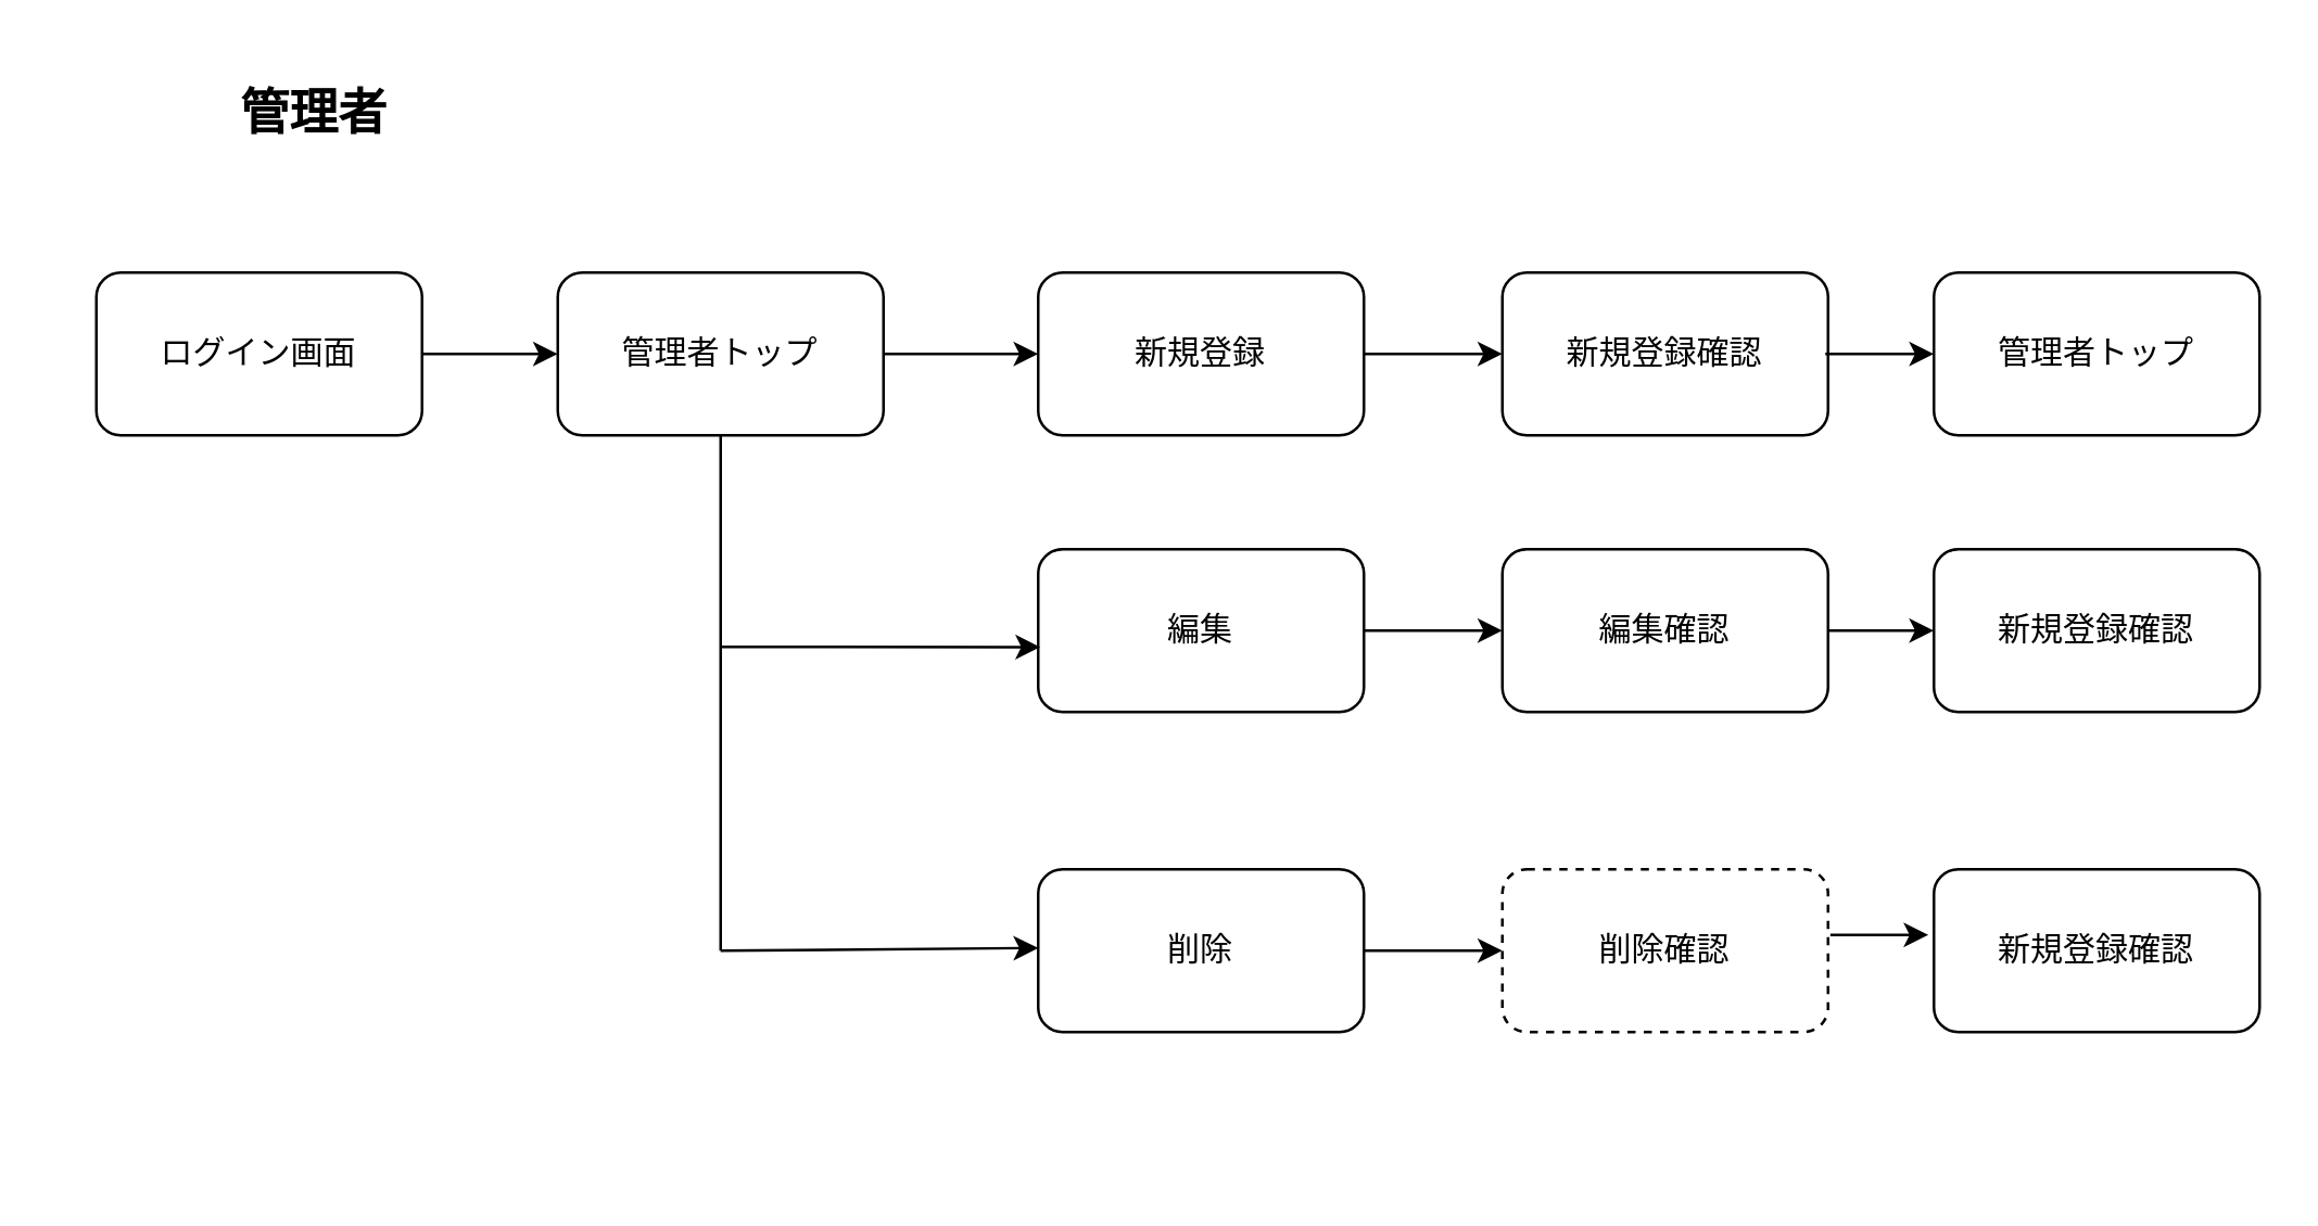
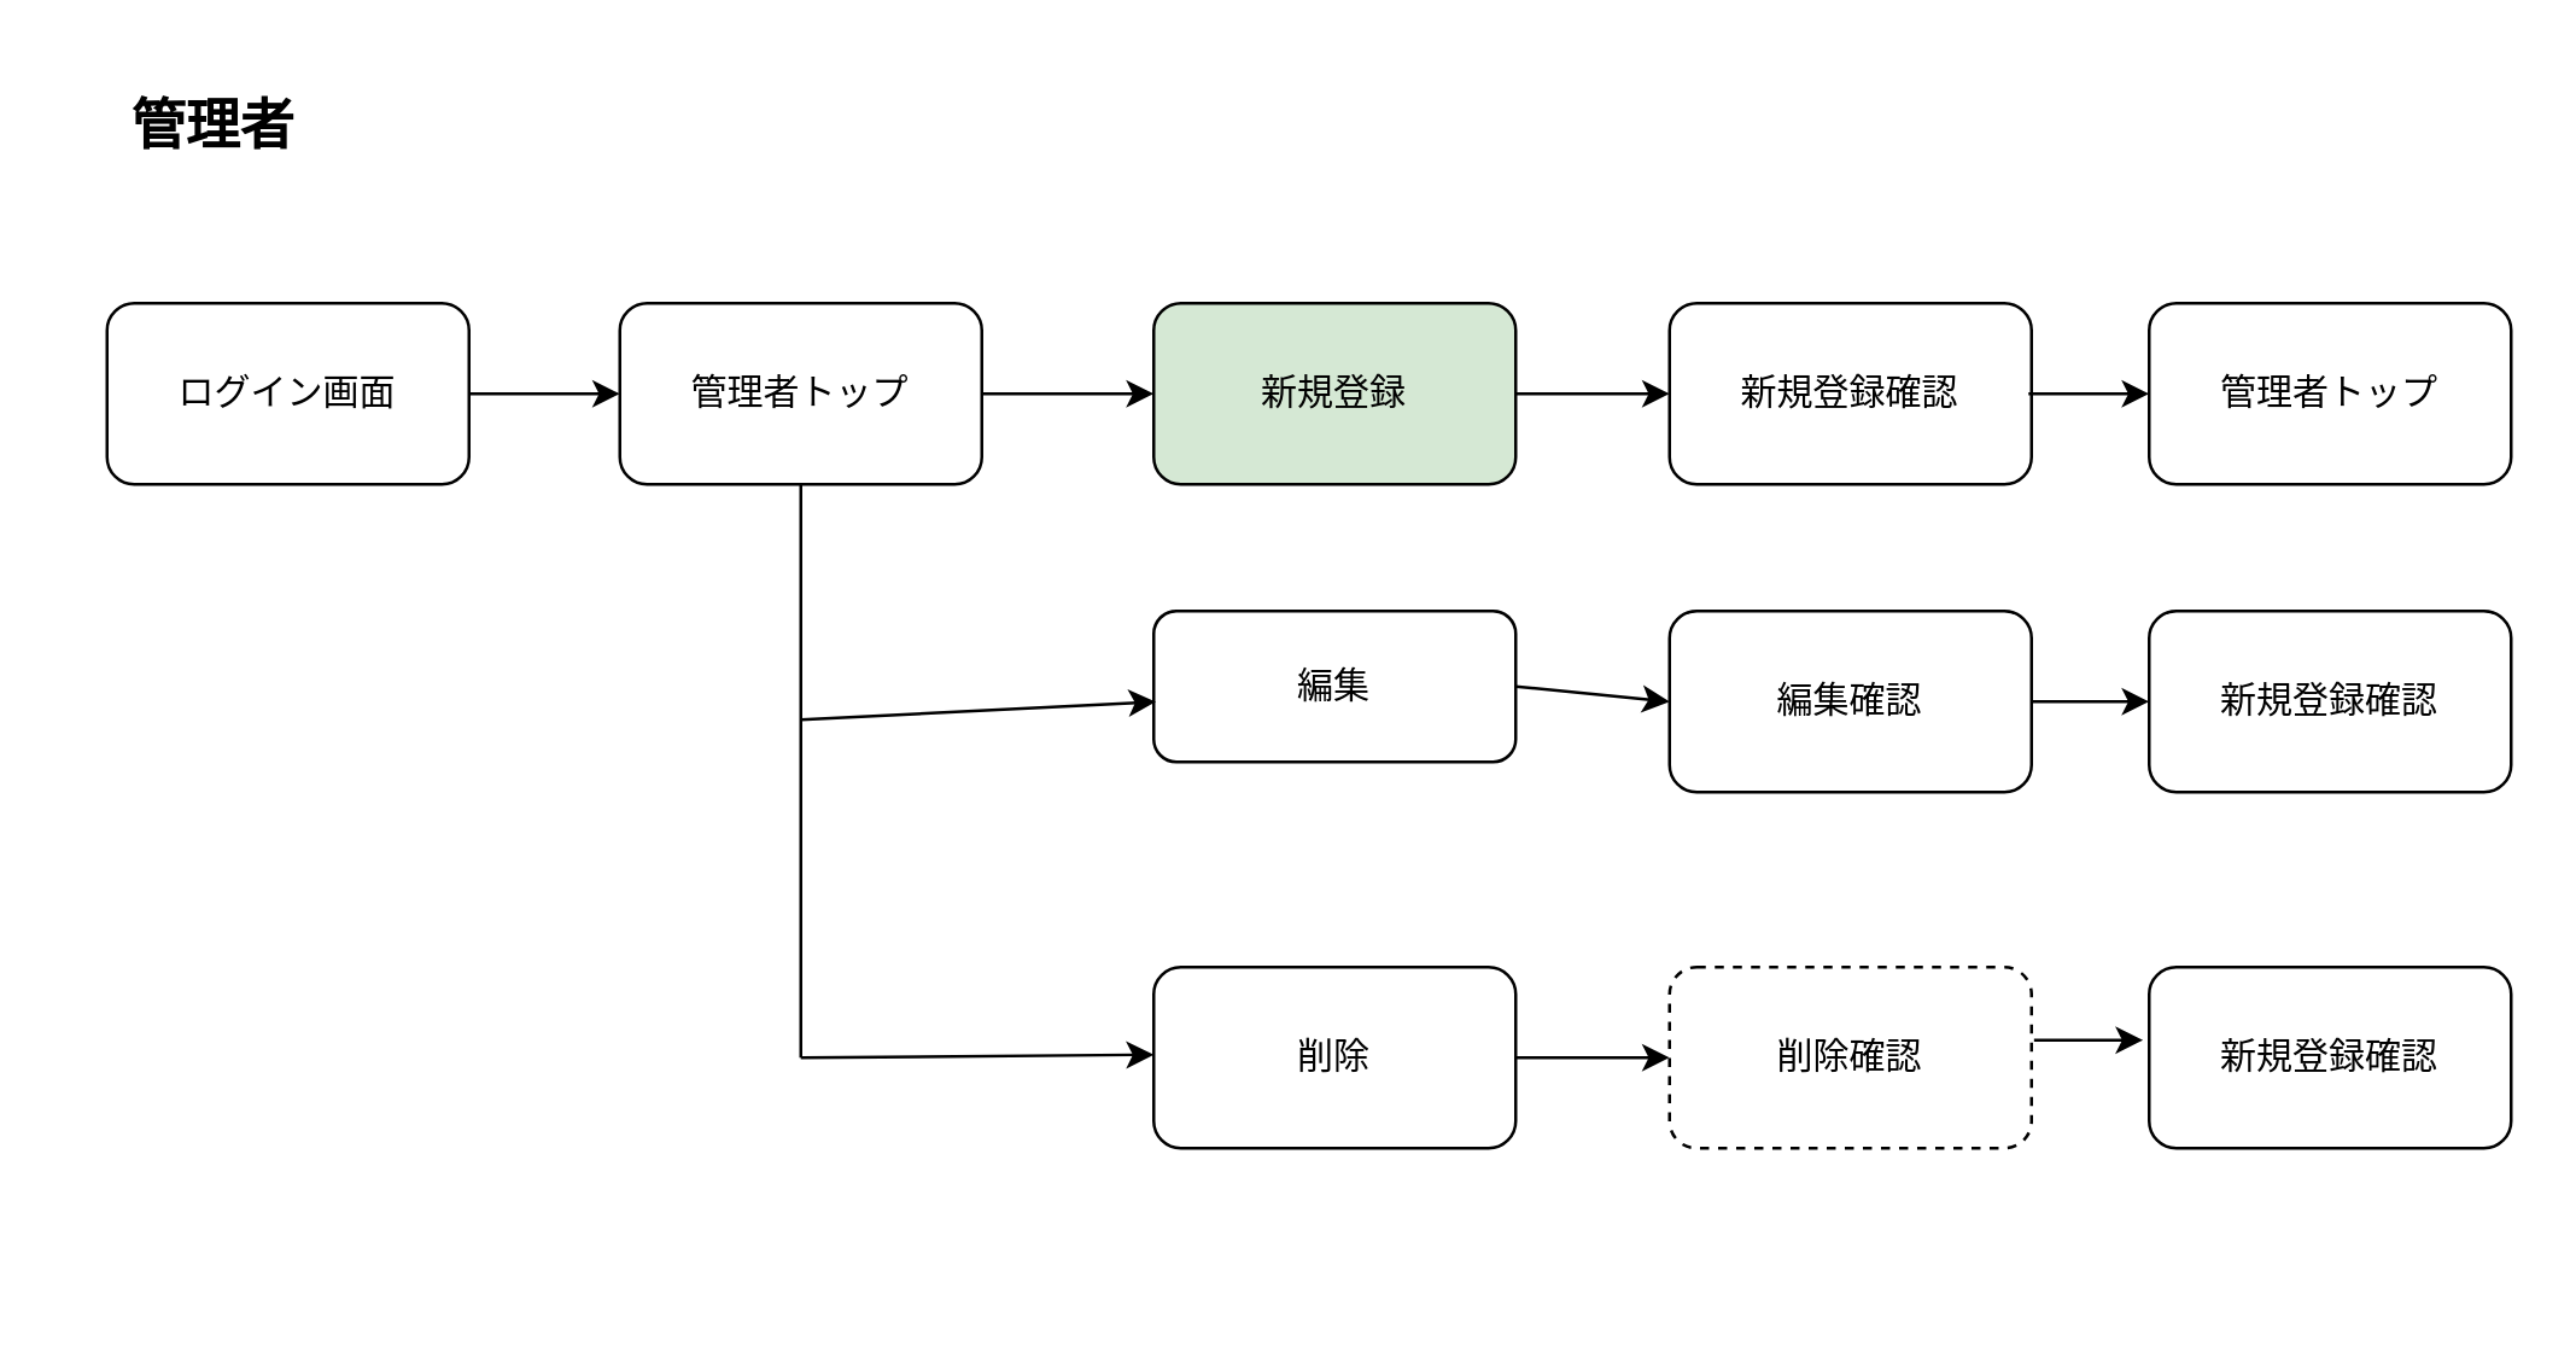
- <mxCell id="2" value="&lt;span style=&quot;font-size: 18px;&quot;&gt;管理者&lt;/span&gt;" style="text;strokeColor=none;fillColor=none;html=1;fontSize=24;fontStyle=1;verticalAlign=middle;align=center;" parent="1" vertex="1"><mxGeometry x="65" y="20" width="100" height="40" as="geometry" /></mxCell>
+ <mxCell id="2" value="&lt;span style=&quot;font-size: 18px;&quot;&gt;管理者&lt;/span&gt;" style="text;strokeColor=none;fillColor=none;html=1;fontSize=24;fontStyle=1;verticalAlign=middle;align=center;" parent="1" vertex="1"><mxGeometry x="20" y="20" width="100" height="40" as="geometry" /></mxCell>
- <mxCell id="5" value="新規登録" style="rounded=1;whiteSpace=wrap;html=1;" parent="1" vertex="1"><mxGeometry x="382" y="100" width="120" height="60" as="geometry" /></mxCell>
+ <mxCell id="5" value="新規登録" style="rounded=1;whiteSpace=wrap;html=1;fillColor=#d5e8d4;" parent="1" vertex="1"><mxGeometry x="382" y="100" width="120" height="60" as="geometry" /></mxCell>
- <mxCell id="7" value="編集" style="rounded=1;whiteSpace=wrap;html=1;" parent="1" vertex="1"><mxGeometry x="382" y="202" width="120" height="60" as="geometry" /></mxCell>
+ <mxCell id="7" value="編集" style="rounded=1;whiteSpace=wrap;html=1;" parent="1" vertex="1"><mxGeometry x="382" y="202" width="120" height="50" as="geometry" /></mxCell>
